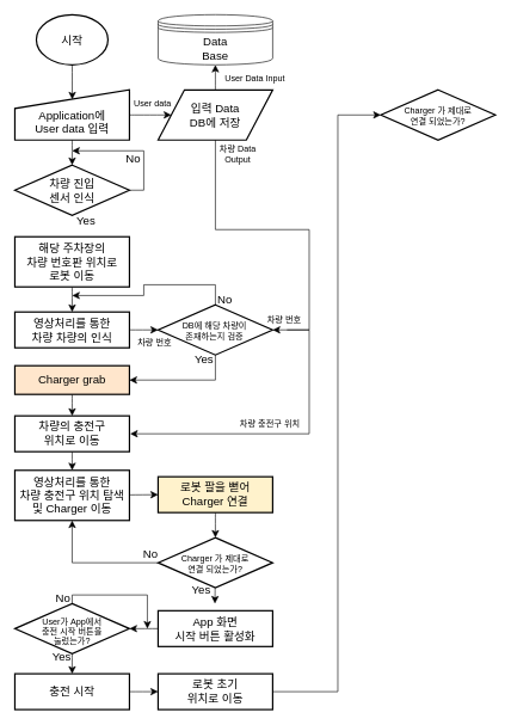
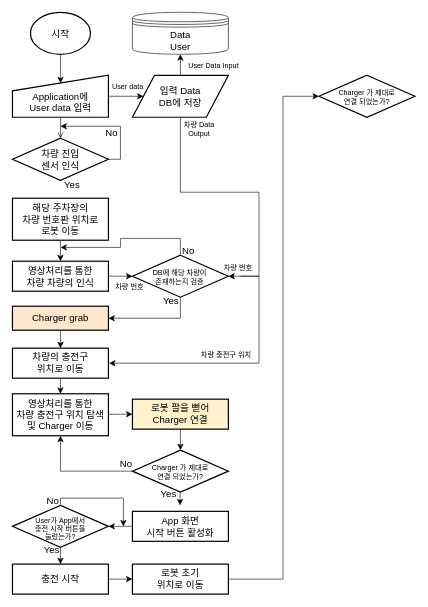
- <mxCell id="22" value="Data&lt;br&gt;Base" style="shape=datastore;whiteSpace=wrap;html=1;fontSize=16;labelBackgroundColor=none;rounded=0;" vertex="1" parent="1"><mxGeometry x="220" y="20" width="160" height="70" as="geometry" /></mxCell>
+ <mxCell id="22" value="Data&lt;br&gt;User" style="shape=datastore;whiteSpace=wrap;html=1;fontSize=16;labelBackgroundColor=none;rounded=0;" vertex="1" parent="1"><mxGeometry x="220" y="20" width="160" height="70" as="geometry" /></mxCell>
- <mxCell id="8" style="edgeStyle=none;curved=1;rounded=0;orthogonalLoop=1;jettySize=auto;html=1;entryX=0.5;entryY=0;entryDx=0;entryDy=0;entryPerimeter=0;fontSize=12;startSize=8;endSize=8;labelBackgroundColor=none;fontColor=default;" edge="1" parent="1" source="4" target="6"><mxGeometry relative="1" as="geometry" /></mxCell>
+ <mxCell id="8" style="edgeStyle=none;curved=1;rounded=0;orthogonalLoop=1;jettySize=auto;html=1;entryX=0.5;entryY=0;entryDx=0;entryDy=0;entryPerimeter=0;fontSize=12;startSize=8;endSize=8;labelBackgroundColor=none;fontColor=default;endArrow=open;" edge="1" parent="1" source="4" target="6"><mxGeometry relative="1" as="geometry" /></mxCell>
